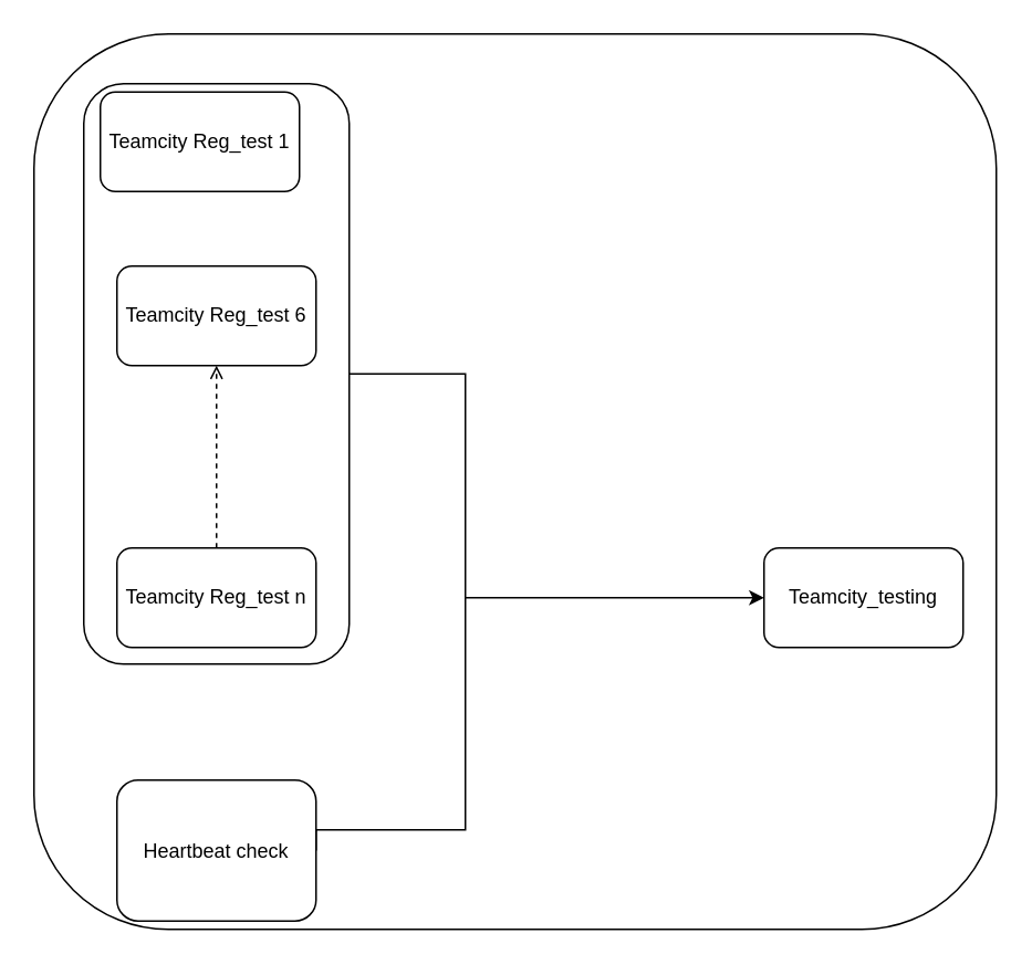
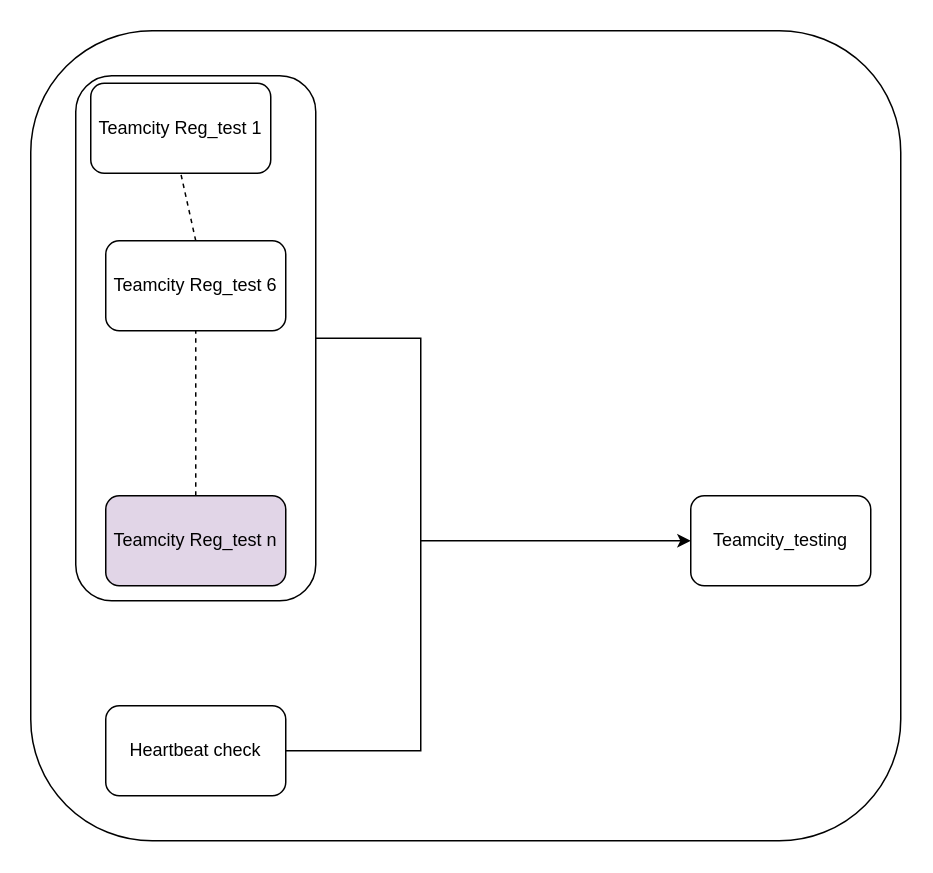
+ <mxCell id="7" value="" style="endArrow=none;dashed=1;html=1;entryX=0.5;entryY=1;entryDx=0;entryDy=0;exitX=0.5;exitY=0;exitDx=0;exitDy=0;" edge="1" parent="1" source="3" target="2"><mxGeometry width="50" height="50" relative="1" as="geometry"><mxPoint x="370" y="250" as="sourcePoint" /><mxPoint x="420" y="200" as="targetPoint" /></mxGeometry></mxCell>
- <mxCell id="8" value="" style="endArrow=open;dashed=1;html=1;entryX=0.5;entryY=1;entryDx=0;entryDy=0;exitX=0.5;exitY=0;exitDx=0;exitDy=0;" edge="1" parent="1" source="4" target="3"><mxGeometry width="50" height="50" relative="1" as="geometry"><mxPoint x="370" y="250" as="sourcePoint" /><mxPoint x="420" y="200" as="targetPoint" /></mxGeometry></mxCell>
+ <mxCell id="8" value="" style="endArrow=none;dashed=1;html=1;entryX=0.5;entryY=1;entryDx=0;entryDy=0;exitX=0.5;exitY=0;exitDx=0;exitDy=0;" edge="1" parent="1" source="4" target="3"><mxGeometry width="50" height="50" relative="1" as="geometry"><mxPoint x="370" y="250" as="sourcePoint" /><mxPoint x="420" y="200" as="targetPoint" /></mxGeometry></mxCell>
- <mxCell id="4" value="&lt;span style=&quot;font-family: &amp;#34;helvetica&amp;#34; ; font-size: 12px ; font-style: normal ; font-weight: 400 ; letter-spacing: normal ; text-align: center ; text-indent: 0px ; text-transform: none ; word-spacing: 0px ; float: none ; display: inline&quot;&gt;Teamcity Reg_test n&lt;/span&gt;" style="rounded=1;whiteSpace=wrap;html=1;" vertex="1" parent="1"><mxGeometry x="70" y="330" width="120" height="60" as="geometry" /></mxCell>
+ <mxCell id="4" value="&lt;span style=&quot;font-family: &amp;#34;helvetica&amp;#34; ; font-size: 12px ; font-style: normal ; font-weight: 400 ; letter-spacing: normal ; text-align: center ; text-indent: 0px ; text-transform: none ; word-spacing: 0px ; float: none ; display: inline&quot;&gt;Teamcity Reg_test n&lt;/span&gt;" style="rounded=1;whiteSpace=wrap;html=1;fillColor=#e1d5e7;" vertex="1" parent="1"><mxGeometry x="70" y="330" width="120" height="60" as="geometry" /></mxCell>
- <mxCell id="5" value="Heartbeat check" style="rounded=1;whiteSpace=wrap;html=1;" vertex="1" parent="1"><mxGeometry x="70" y="470" width="120" height="85" as="geometry" /></mxCell>
+ <mxCell id="5" value="Heartbeat check" style="rounded=1;whiteSpace=wrap;html=1;" vertex="1" parent="1"><mxGeometry x="70" y="470" width="120" height="60" as="geometry" /></mxCell>
